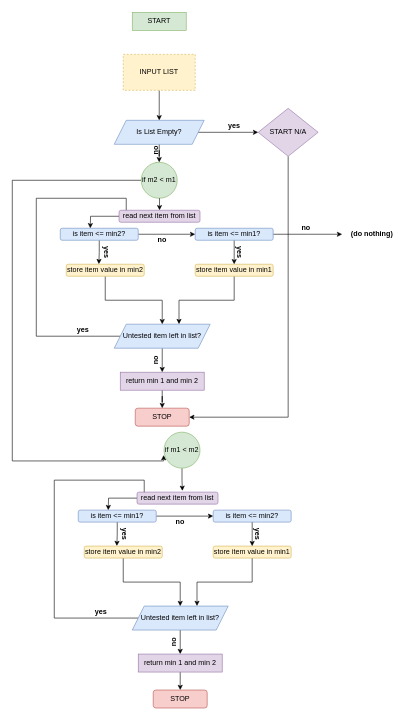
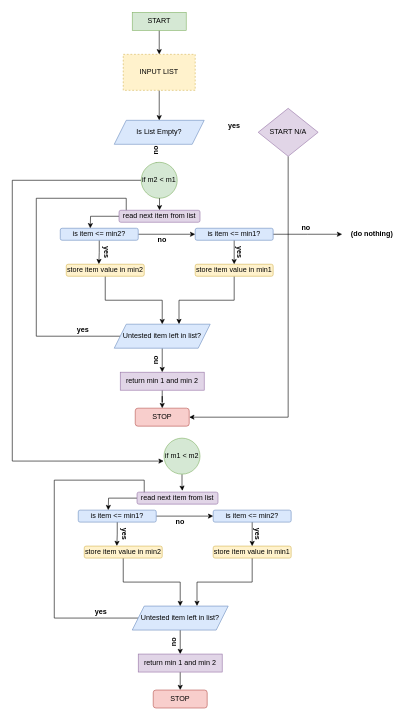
+ <mxCell id="4" style="edgeStyle=orthogonalEdgeStyle;rounded=0;orthogonalLoop=1;jettySize=auto;html=1;" edge="1" parent="1" source="5" target="3"><mxGeometry relative="1" as="geometry" /></mxCell>
- <mxCell id="6" style="edgeStyle=orthogonalEdgeStyle;rounded=0;orthogonalLoop=1;jettySize=auto;html=1;" edge="1" parent="1" source="9" target="11"><mxGeometry relative="1" as="geometry" /></mxCell>
- <mxCell id="8" style="edgeStyle=orthogonalEdgeStyle;rounded=0;orthogonalLoop=1;jettySize=auto;html=1;entryX=0.5;entryY=0;entryDx=0;entryDy=0;" edge="1" parent="1" source="9" target="41"><mxGeometry relative="1" as="geometry" /></mxCell>
- <mxCell id="65" value="if m1 &amp;lt; m2" style="ellipse;whiteSpace=wrap;html=1;aspect=fixed;fillColor=#d5e8d4;strokeColor=#82b366;" vertex="1" parent="1"><mxGeometry x="273" y="720" width="60" height="60" as="geometry" /></mxCell>
+ <mxCell id="65" value="if m1 &amp;lt; m2" style="ellipse;whiteSpace=wrap;html=1;aspect=fixed;fillColor=#d5e8d4;strokeColor=#82b366;" vertex="1" parent="1"><mxGeometry x="273" y="730" width="60" height="60" as="geometry" /></mxCell>
